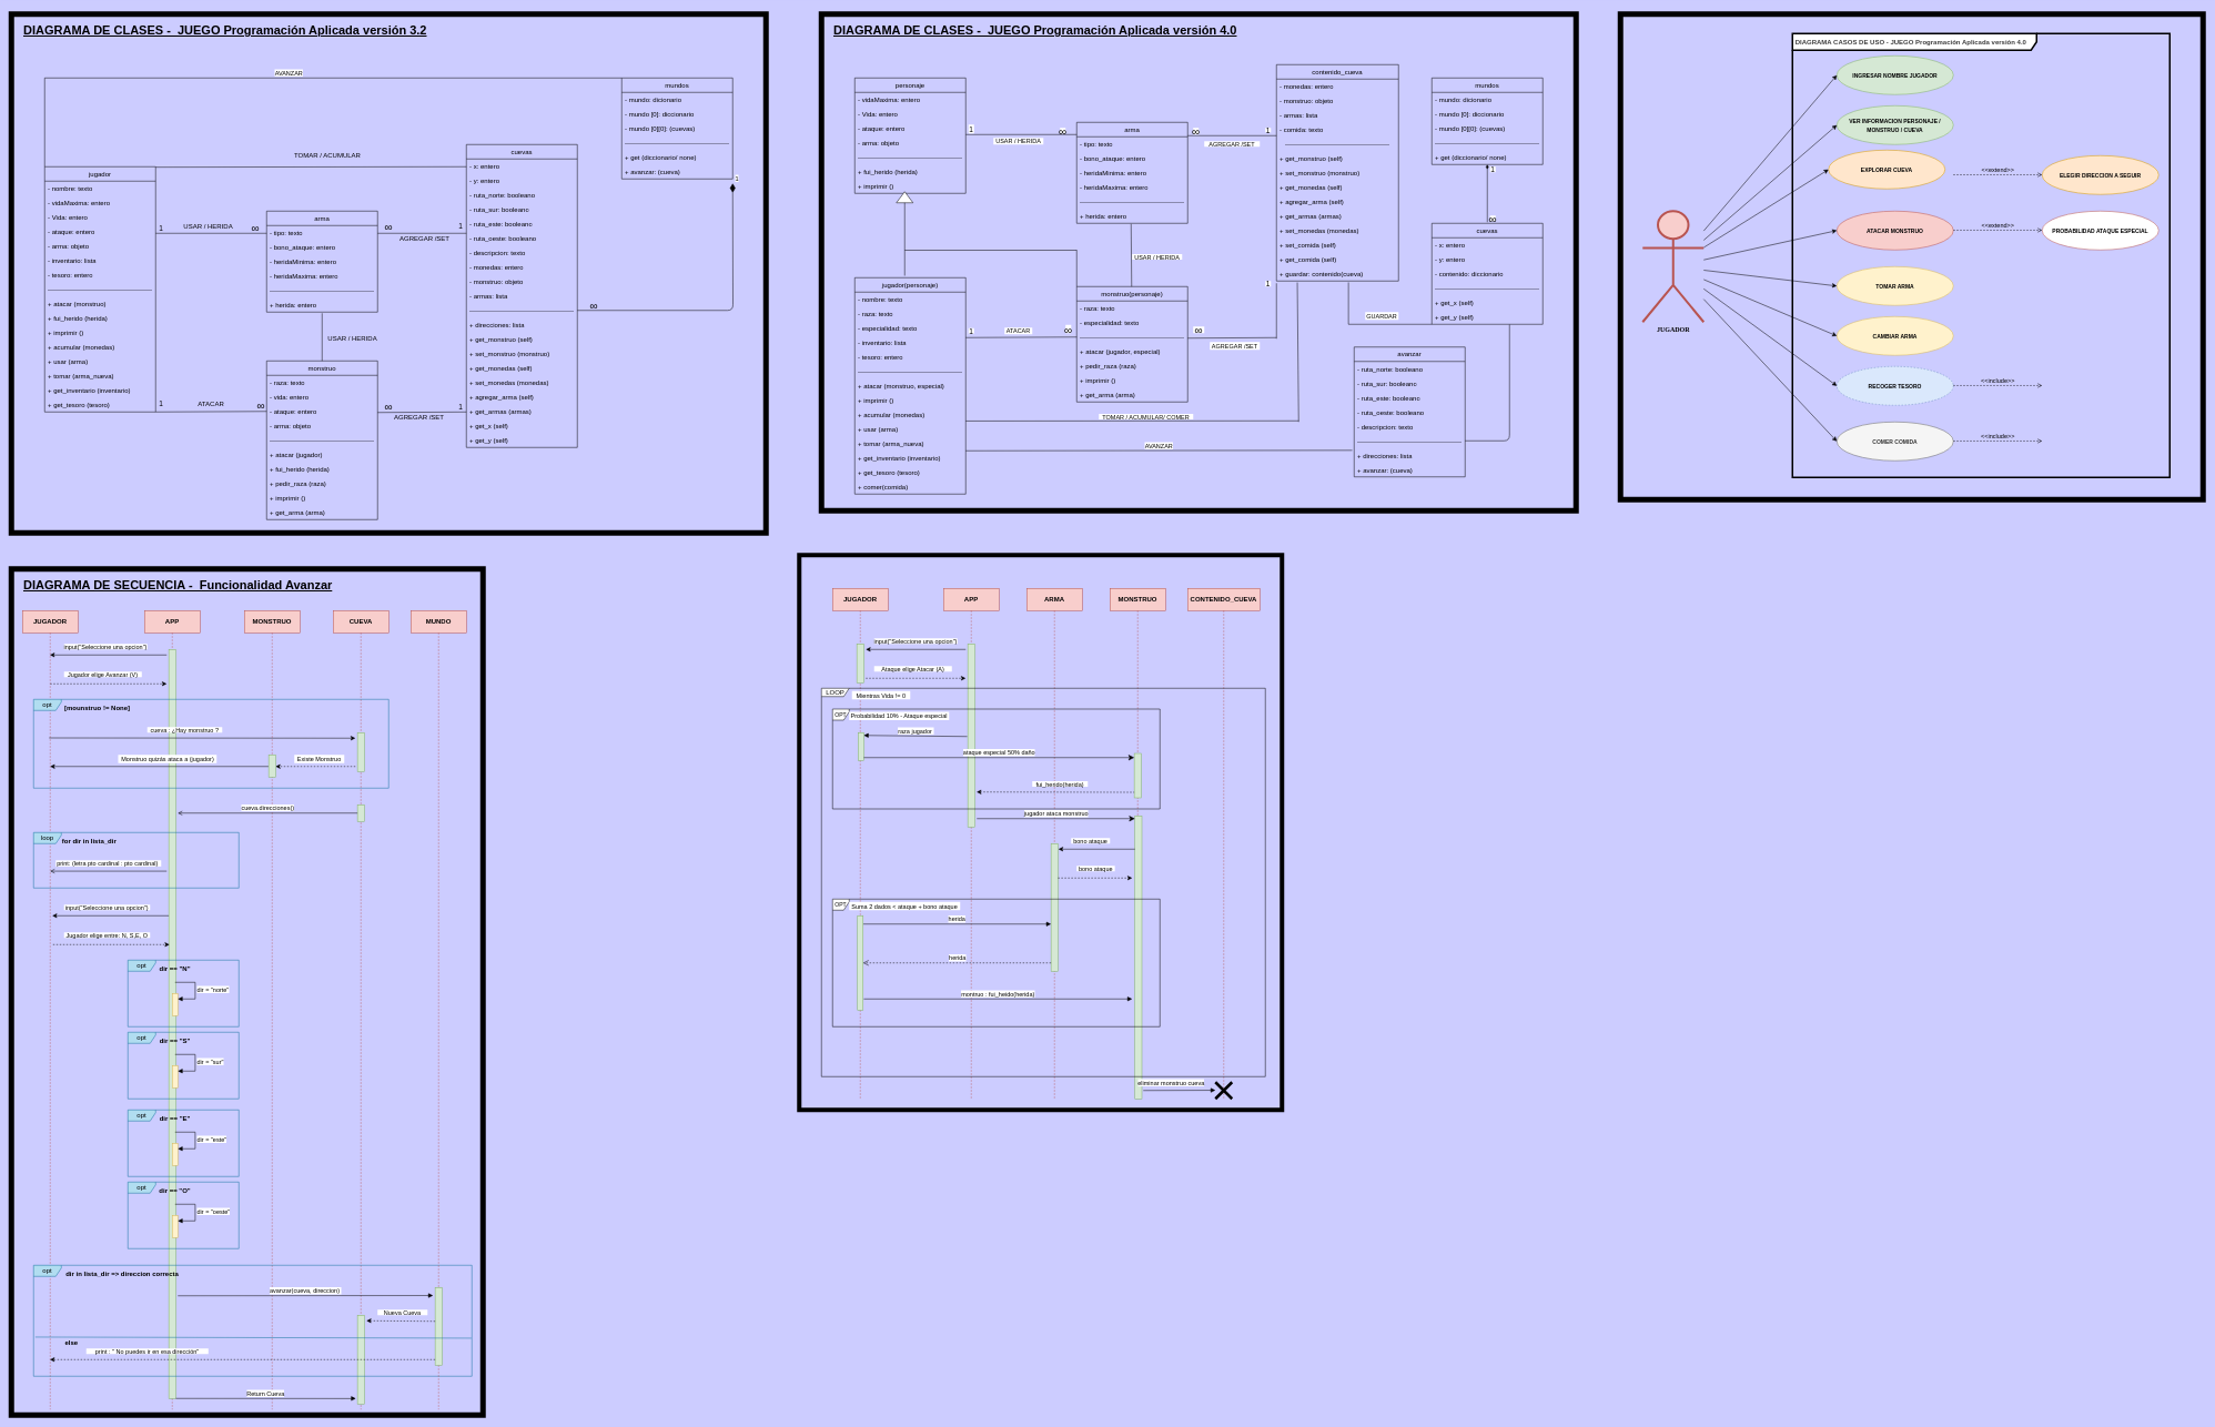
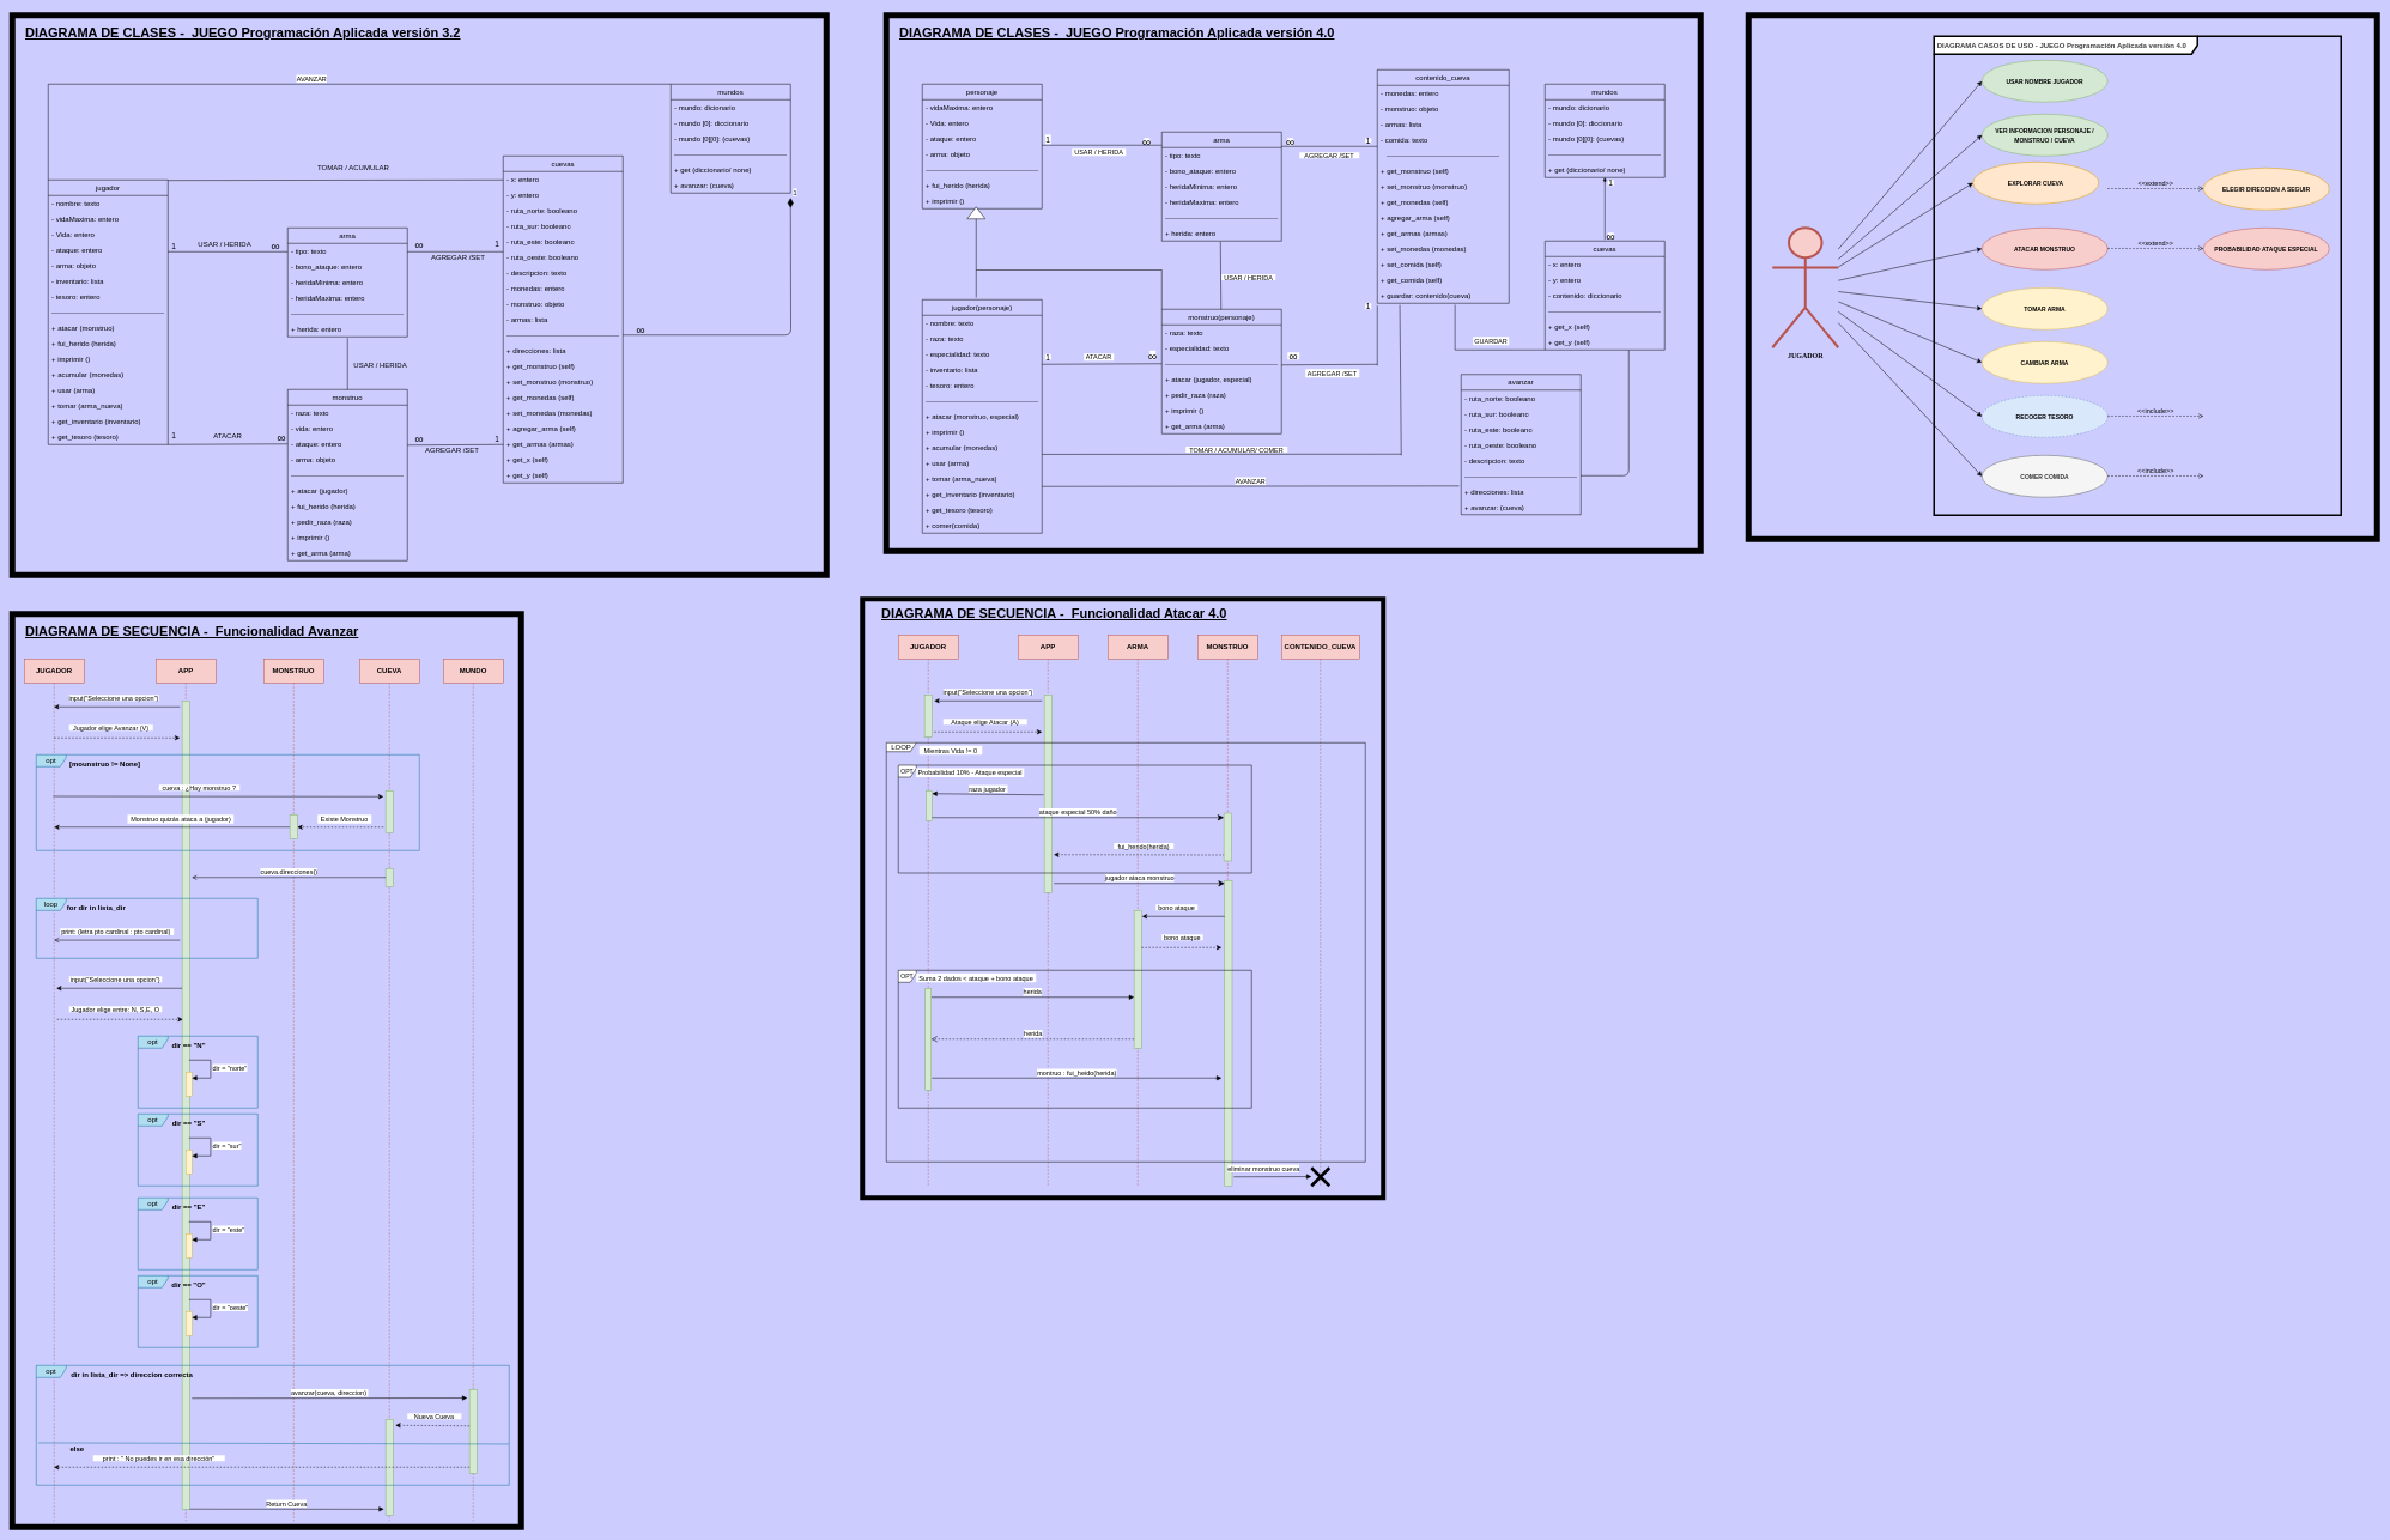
- <mxCell id="272" value="&lt;font size=&quot;1&quot;&gt;&lt;b&gt;INGRESAR NOMBRE JUGADOR&lt;/b&gt;&lt;/font&gt;" style="ellipse;whiteSpace=wrap;html=1;align=center;newEdgeStyle={&quot;edgeStyle&quot;:&quot;entityRelationEdgeStyle&quot;,&quot;startArrow&quot;:&quot;none&quot;,&quot;endArrow&quot;:&quot;none&quot;,&quot;segment&quot;:10,&quot;curved&quot;:1,&quot;sourcePerimeterSpacing&quot;:0,&quot;targetPerimeterSpacing&quot;:0};treeFolding=1;treeMoving=1;fillColor=#d5e8d4;strokeColor=#82b366;" vertex="1" parent="271"><mxGeometry x="80" y="40" width="210" height="70" as="geometry" /></mxCell>
+ <mxCell id="272" value="&lt;font size=&quot;1&quot;&gt;&lt;b&gt;USAR NOMBRE JUGADOR&lt;/b&gt;&lt;/font&gt;" style="ellipse;whiteSpace=wrap;html=1;align=center;newEdgeStyle={&quot;edgeStyle&quot;:&quot;entityRelationEdgeStyle&quot;,&quot;startArrow&quot;:&quot;none&quot;,&quot;endArrow&quot;:&quot;none&quot;,&quot;segment&quot;:10,&quot;curved&quot;:1,&quot;sourcePerimeterSpacing&quot;:0,&quot;targetPerimeterSpacing&quot;:0};treeFolding=1;treeMoving=1;fillColor=#d5e8d4;strokeColor=#82b366;" vertex="1" parent="271"><mxGeometry x="80" y="40" width="210" height="70" as="geometry" /></mxCell>
- <mxCell id="277" value="&lt;font size=&quot;1&quot;&gt;&lt;b&gt;PROBABILIDAD ATAQUE ESPECIAL&lt;/b&gt;&lt;/font&gt;" style="ellipse;whiteSpace=wrap;html=1;align=center;newEdgeStyle={&quot;edgeStyle&quot;:&quot;entityRelationEdgeStyle&quot;,&quot;startArrow&quot;:&quot;none&quot;,&quot;endArrow&quot;:&quot;none&quot;,&quot;segment&quot;:10,&quot;curved&quot;:1,&quot;sourcePerimeterSpacing&quot;:0,&quot;targetPerimeterSpacing&quot;:0};treeFolding=1;treeMoving=1;fillColor=#ffffff;strokeColor=#b85450;" vertex="1" parent="271"><mxGeometry x="450" y="320" width="210" height="70" as="geometry" /></mxCell>
+ <mxCell id="277" value="&lt;font size=&quot;1&quot;&gt;&lt;b&gt;PROBABILIDAD ATAQUE ESPECIAL&lt;/b&gt;&lt;/font&gt;" style="ellipse;whiteSpace=wrap;html=1;align=center;newEdgeStyle={&quot;edgeStyle&quot;:&quot;entityRelationEdgeStyle&quot;,&quot;startArrow&quot;:&quot;none&quot;,&quot;endArrow&quot;:&quot;none&quot;,&quot;segment&quot;:10,&quot;curved&quot;:1,&quot;sourcePerimeterSpacing&quot;:0,&quot;targetPerimeterSpacing&quot;:0};treeFolding=1;treeMoving=1;fillColor=#f8cecc;strokeColor=#b85450;" vertex="1" parent="271"><mxGeometry x="450" y="320" width="210" height="70" as="geometry" /></mxCell>
+ <mxCell id="263" value="&lt;span style=&quot;font-size: 22px;&quot;&gt;&lt;b&gt;&lt;u&gt;DIAGRAMA DE SECUENCIA -&amp;nbsp; Funcionalidad Atacar 4.0&lt;/u&gt;&lt;/b&gt;&lt;/span&gt;" style="text;html=1;align=left;verticalAlign=middle;whiteSpace=wrap;rounded=0;" vertex="1" parent="1"><mxGeometry x="1470" y="1000" width="590" height="50" as="geometry" /></mxCell>
